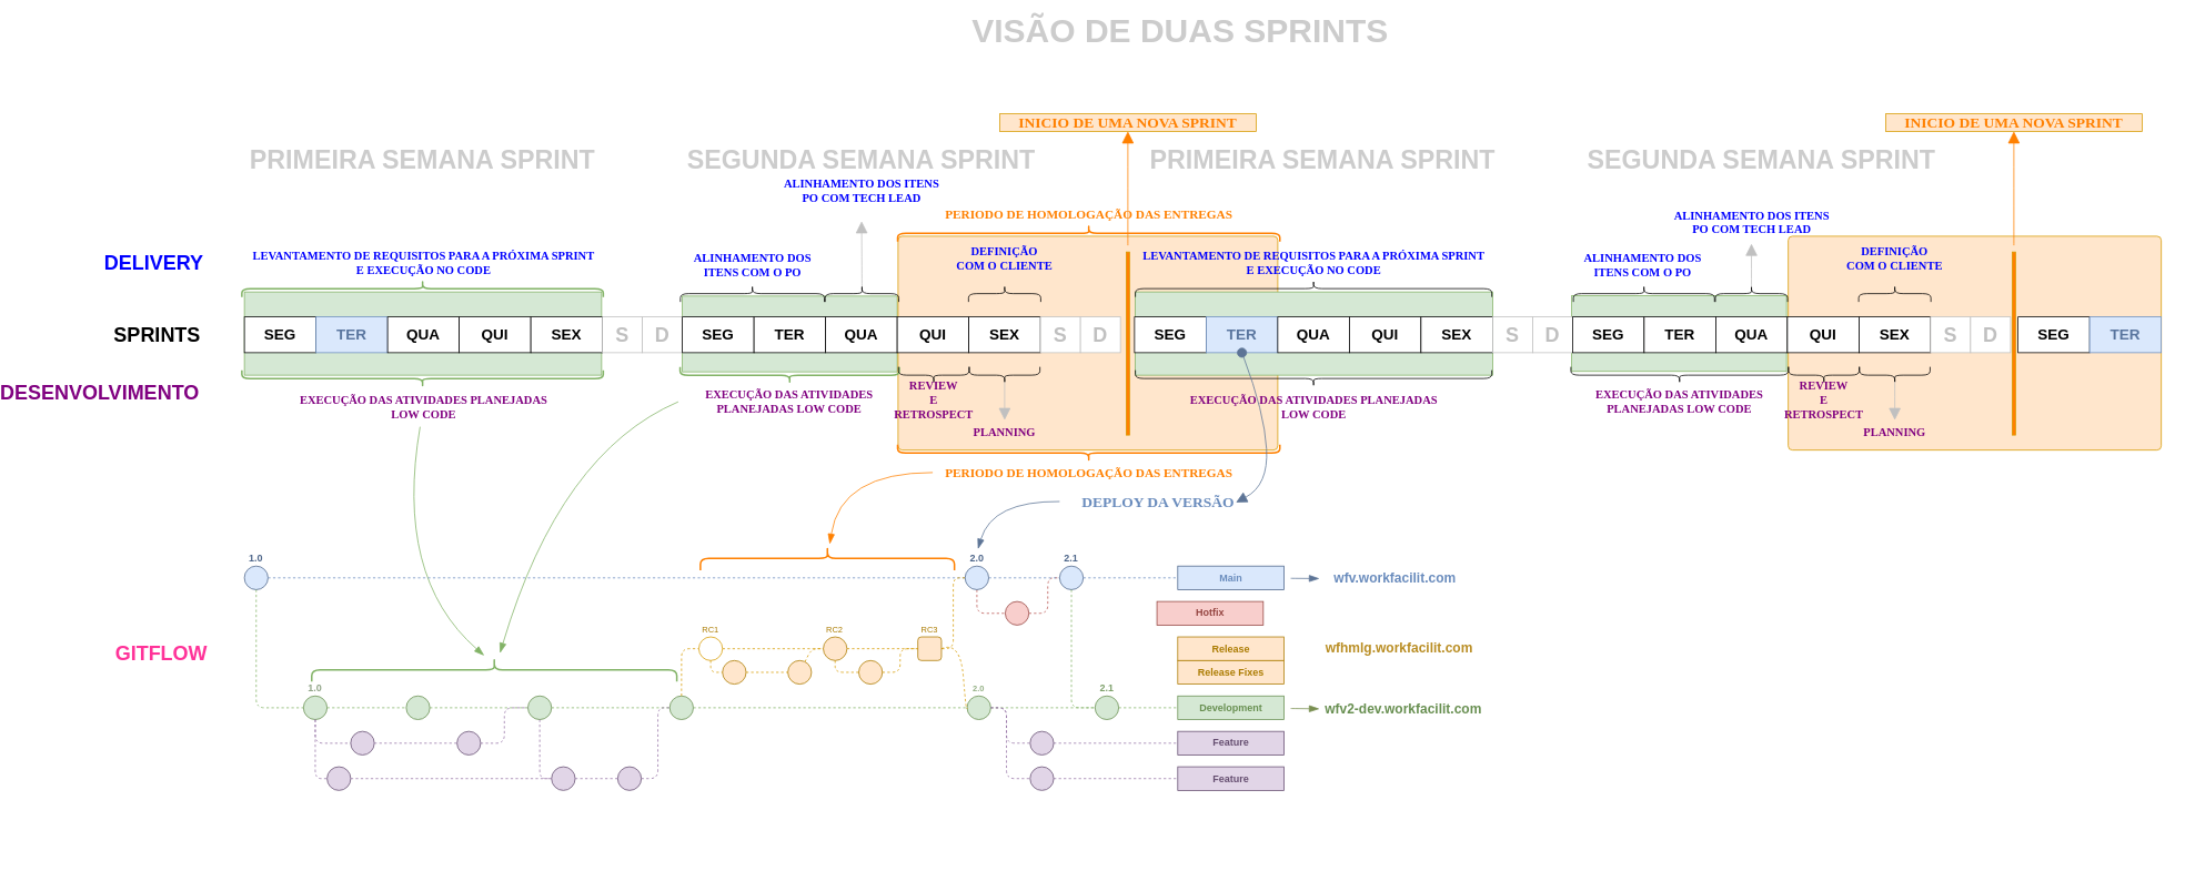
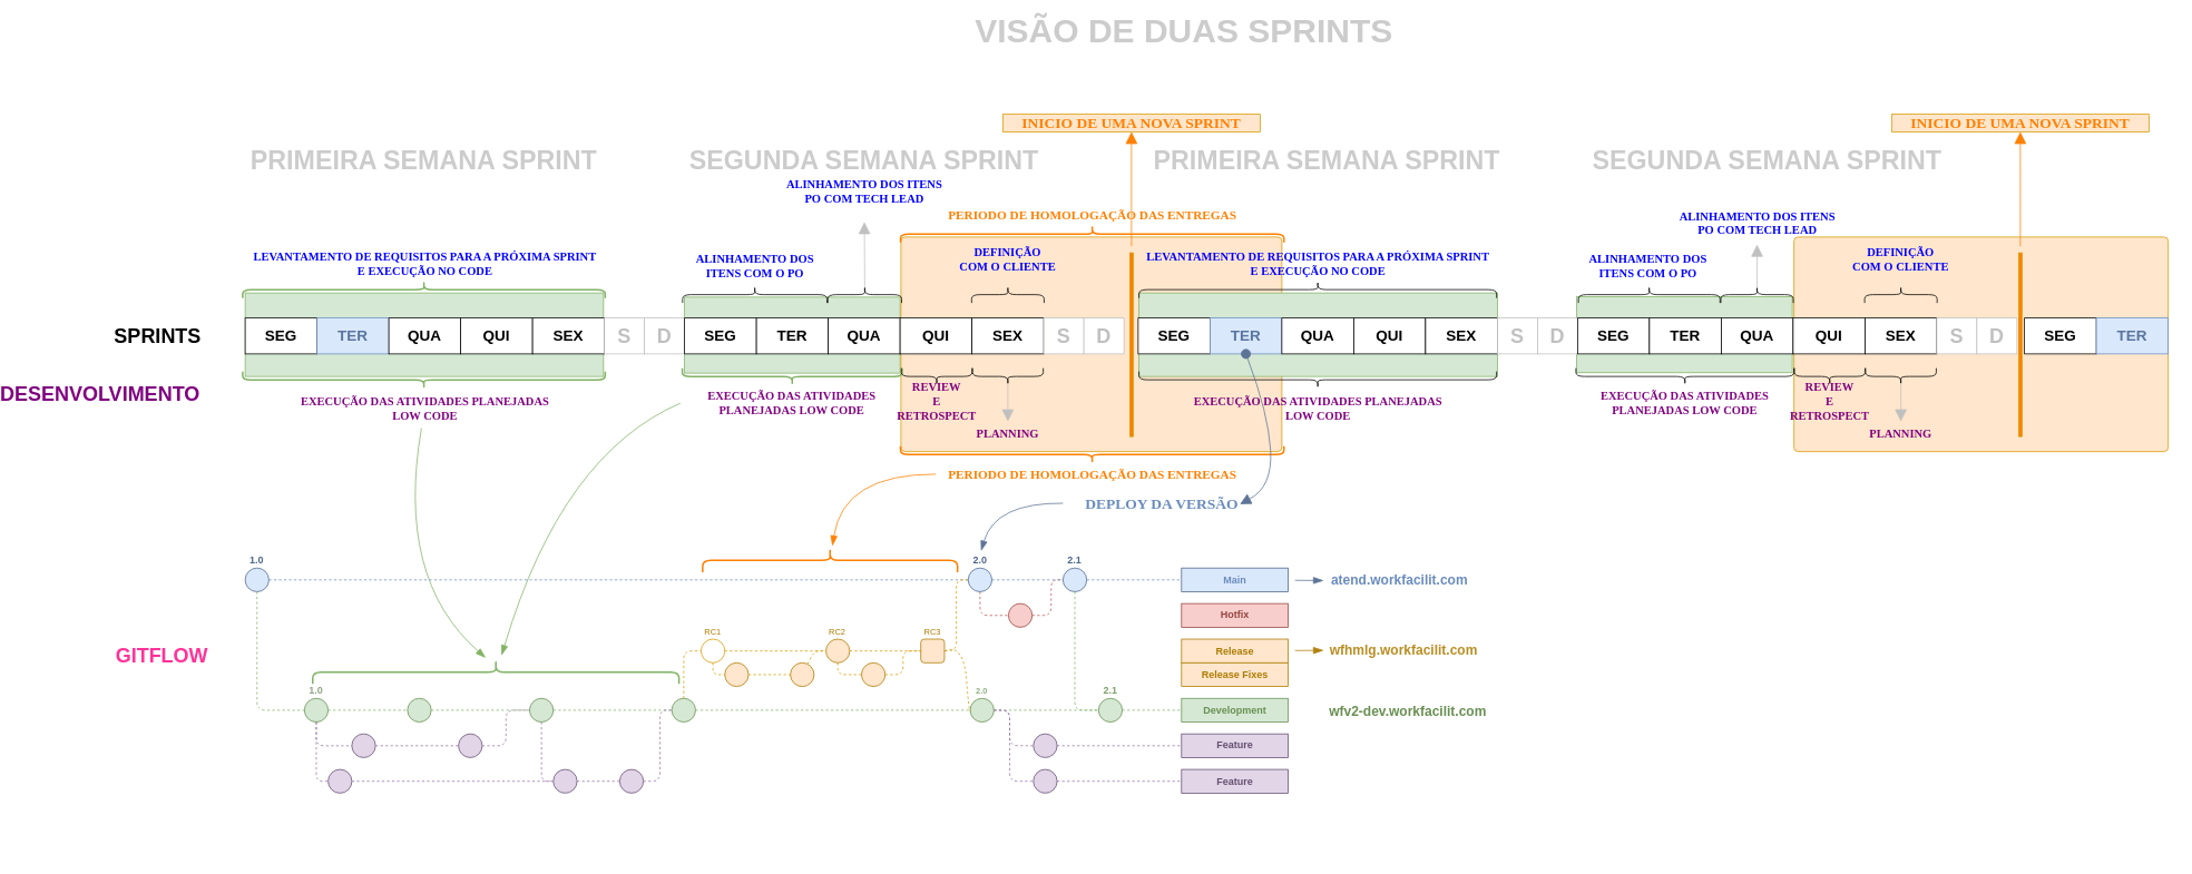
- <mxCell id="19" value="&lt;font color=&quot;#0000ff&quot; size=&quot;1&quot;&gt;&lt;b style=&quot;font-size: 24px;&quot;&gt;DELIVERY&lt;/b&gt;&lt;/font&gt;" style="text;strokeColor=none;fillColor=none;html=1;align=center;verticalAlign=middle;whiteSpace=wrap;rounded=0;" parent="1" vertex="1"><mxGeometry x="85" y="301" width="127" height="30" as="geometry" /></mxCell>
- <mxCell id="161" value="&lt;b&gt;&lt;font style=&quot;font-size: 16px;&quot; color=&quot;#6a8cbd&quot;&gt;wfv.workfacilit.com&lt;/font&gt;&lt;/b&gt;" style="text;strokeColor=none;fillColor=none;html=1;align=center;verticalAlign=middle;whiteSpace=wrap;rounded=0;" parent="1" vertex="1"><mxGeometry x="1548" y="679.41" width="182" height="30" as="geometry" /></mxCell>
+ <mxCell id="161" value="&lt;b&gt;&lt;font style=&quot;font-size: 16px;&quot; color=&quot;#6a8cbd&quot;&gt;atend.workfacilit.com&lt;/font&gt;&lt;/b&gt;" style="text;strokeColor=none;fillColor=none;html=1;align=center;verticalAlign=middle;whiteSpace=wrap;rounded=0;" parent="1" vertex="1"><mxGeometry x="1548" y="679.41" width="182" height="30" as="geometry" /></mxCell>
- <mxCell id="101" value="&lt;b&gt;&lt;font color=&quot;#944440&quot;&gt;Hotfix&lt;/font&gt;&lt;/b&gt;" style="text;html=1;strokeColor=#944440;fillColor=#f8cecc;align=center;verticalAlign=middle;whiteSpace=wrap;rounded=0;fontColor=#1A1A1A;" parent="92" vertex="1"><mxGeometry x="1095.911" y="65.978" width="127.699" height="28.378" as="geometry" /></mxCell>
+ <mxCell id="101" value="&lt;b&gt;&lt;font color=&quot;#944440&quot;&gt;Hotfix&lt;/font&gt;&lt;/b&gt;" style="text;html=1;strokeColor=#944440;fillColor=#f8cecc;align=center;verticalAlign=middle;whiteSpace=wrap;rounded=0;fontColor=#1A1A1A;" parent="92" vertex="1"><mxGeometry x="1120.911" y="65.978" width="127.699" height="28.378" as="geometry" /></mxCell>
+ <mxCell id="164" style="edgeStyle=none;curved=1;rounded=0;orthogonalLoop=1;jettySize=auto;html=1;entryX=0;entryY=0.5;entryDx=0;entryDy=0;endArrow=blockThin;startSize=10;endSize=10;sourcePerimeterSpacing=8;targetPerimeterSpacing=8;endFill=1;strokeColor=#b0820c;fontColor=#b37b42;" parent="1" source="118" target="163" edge="1"><mxGeometry relative="1" as="geometry" /></mxCell>
- <mxCell id="166" style="edgeStyle=none;curved=1;rounded=0;orthogonalLoop=1;jettySize=auto;html=1;entryX=0;entryY=0.5;entryDx=0;entryDy=0;endArrow=blockThin;startSize=10;endSize=10;sourcePerimeterSpacing=8;targetPerimeterSpacing=8;endFill=1;strokeColor=#798f51;fontColor=#91b082;" parent="1" source="104" target="165" edge="1"><mxGeometry relative="1" as="geometry" /></mxCell>
